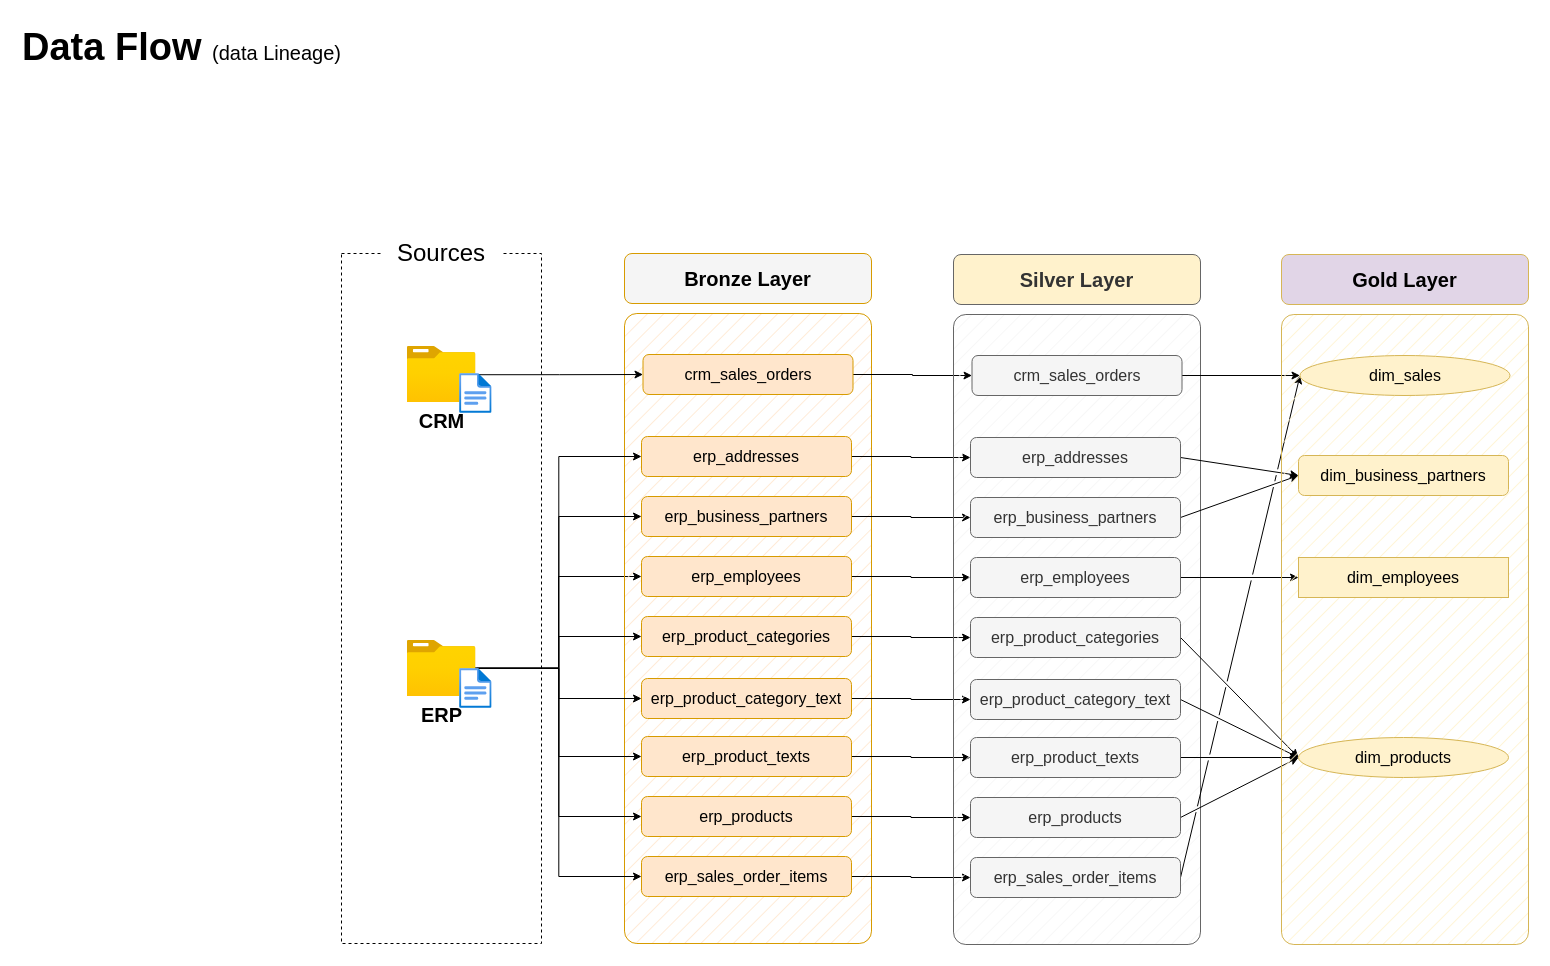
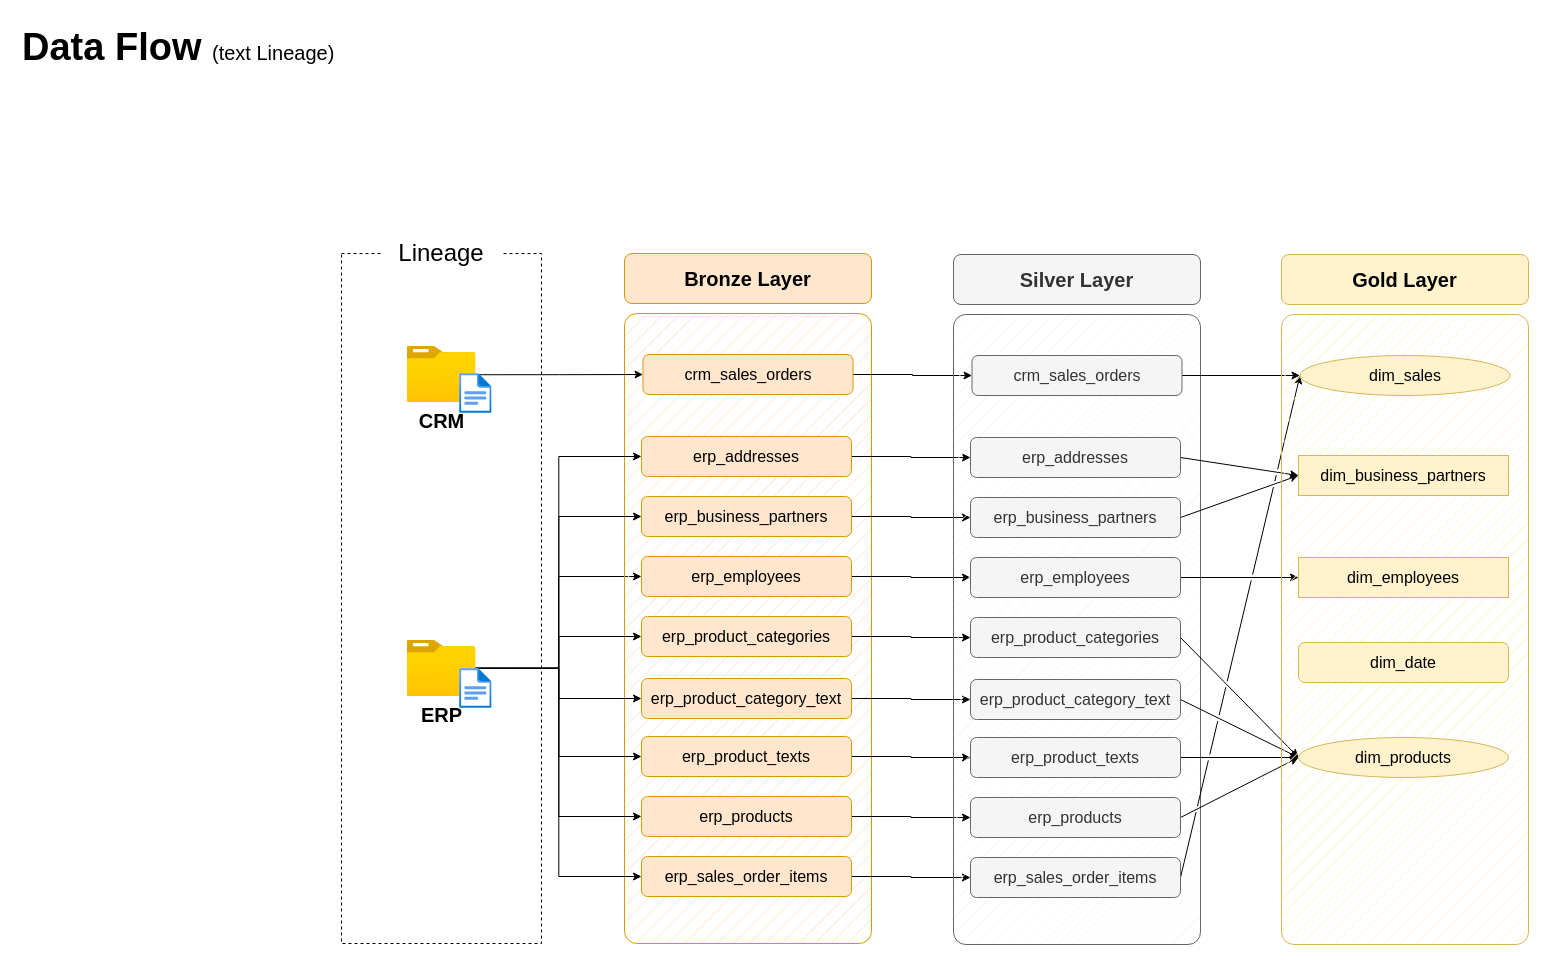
- <mxCell id="2" value="&lt;font style=&quot;&quot;&gt;&lt;b&gt;Data Flow &lt;/b&gt;&lt;font style=&quot;font-size: 20px;&quot;&gt;(data Lineage)&lt;/font&gt;&lt;br style=&quot;font-size: 38px;&quot;&gt;&lt;/font&gt;" style="text;html=1;strokeColor=none;fillColor=none;align=left;verticalAlign=middle;whiteSpace=wrap;rounded=0;fontSize=38;fontFamily=Helvetica;" parent="1" vertex="1"><mxGeometry x="20" y="20" width="396" height="54" as="geometry" /></mxCell>
+ <mxCell id="2" value="&lt;font style=&quot;&quot;&gt;&lt;b&gt;Data Flow &lt;/b&gt;&lt;font style=&quot;font-size: 20px;&quot;&gt;(text Lineage)&lt;/font&gt;&lt;br style=&quot;font-size: 38px;&quot;&gt;&lt;/font&gt;" style="text;html=1;strokeColor=none;fillColor=none;align=left;verticalAlign=middle;whiteSpace=wrap;rounded=0;fontSize=38;fontFamily=Helvetica;" parent="1" vertex="1"><mxGeometry x="20" y="20" width="396" height="54" as="geometry" /></mxCell>
- <mxCell id="4" value="&lt;font style=&quot;font-size: 24px;&quot;&gt;Sources&lt;/font&gt;" style="rounded=1;whiteSpace=wrap;html=1;strokeColor=none;" parent="1" vertex="1"><mxGeometry x="381" y="233" width="120" height="40" as="geometry" /></mxCell>
+ <mxCell id="4" value="&lt;font style=&quot;font-size: 24px;&quot;&gt;Lineage&lt;/font&gt;" style="rounded=1;whiteSpace=wrap;html=1;strokeColor=none;" parent="1" vertex="1"><mxGeometry x="381" y="233" width="120" height="40" as="geometry" /></mxCell>
- <mxCell id="8" value="Bronze Layer" style="rounded=1;whiteSpace=wrap;html=1;fillColor=#f5f5f5;strokeColor=#d79b00;fontSize=20;fontStyle=1;" parent="1" vertex="1"><mxGeometry x="624" y="253" width="247" height="50" as="geometry" /></mxCell>
+ <mxCell id="8" value="Bronze Layer" style="rounded=1;whiteSpace=wrap;html=1;fillColor=#ffe6cc;strokeColor=#d79b00;fontSize=20;fontStyle=1" parent="1" vertex="1"><mxGeometry x="624" y="253" width="247" height="50" as="geometry" /></mxCell>
- <mxCell id="39" value="Silver Layer" style="rounded=1;whiteSpace=wrap;html=1;fillColor=#fff2cc;strokeColor=#666666;fontSize=20;fontStyle=1;fontColor=#333333;" parent="1" vertex="1"><mxGeometry x="953" y="254" width="247" height="50" as="geometry" /></mxCell>
+ <mxCell id="39" value="Silver Layer" style="rounded=1;whiteSpace=wrap;html=1;fillColor=#f5f5f5;strokeColor=#666666;fontSize=20;fontStyle=1;fontColor=#333333;" parent="1" vertex="1"><mxGeometry x="953" y="254" width="247" height="50" as="geometry" /></mxCell>
- <mxCell id="59" value="Gold Layer" style="rounded=1;whiteSpace=wrap;html=1;fillColor=#e1d5e7;strokeColor=#d6b656;fontSize=20;fontStyle=1;" parent="1" vertex="1"><mxGeometry x="1281" y="254" width="247" height="50" as="geometry" /></mxCell>
+ <mxCell id="59" value="Gold Layer" style="rounded=1;whiteSpace=wrap;html=1;fillColor=#fff2cc;strokeColor=#d6b656;fontSize=20;fontStyle=1;" parent="1" vertex="1"><mxGeometry x="1281" y="254" width="247" height="50" as="geometry" /></mxCell>
- <mxCell id="61" value="dim_business_partners" style="rounded=1;whiteSpace=wrap;html=1;fillColor=#fff2cc;strokeColor=#d6b656;fontSize=16;fontStyle=0;" parent="1" vertex="1"><mxGeometry x="1298" y="455" width="210" height="40" as="geometry" /></mxCell>
+ <mxCell id="61" value="dim_business_partners" style="whiteSpace=wrap;html=1;fillColor=#fff2cc;strokeColor=#d6b656;fontSize=16;fontStyle=0;rounded=0;" parent="1" vertex="1"><mxGeometry x="1298" y="455" width="210" height="40" as="geometry" /></mxCell>
+ <mxCell id="64" value="dim_date" style="rounded=1;whiteSpace=wrap;html=1;fillColor=#fff2cc;strokeColor=#d6b656;fontSize=16;fontStyle=0;" vertex="1" parent="1"><mxGeometry x="1298" y="642" width="210" height="40" as="geometry" /></mxCell>
